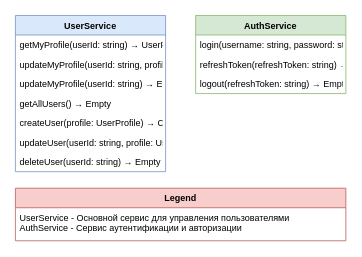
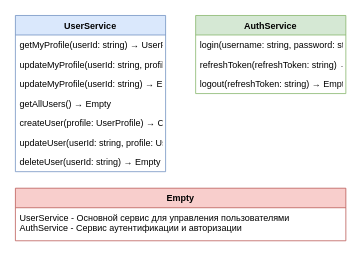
- <mxCell id="14" value="Legend" style="swimlane;fontStyle=1;align=center;verticalAlign=top;childLayout=stackLayout;horizontal=1;startSize=26;horizontalStack=0;resizeParent=1;resizeParentMax=0;resizeLast=0;collapsible=1;marginBottom=0;fillColor=#f8cecc;strokeColor=#b85450;fontColor=#000000;" parent="1" vertex="1"><mxGeometry x="20" y="250" width="440" height="70" as="geometry" /></mxCell>
+ <mxCell id="14" value="Empty" style="swimlane;fontStyle=1;align=center;verticalAlign=top;childLayout=stackLayout;horizontal=1;startSize=26;horizontalStack=0;resizeParent=1;resizeParentMax=0;resizeLast=0;collapsible=1;marginBottom=0;fillColor=#f8cecc;strokeColor=#b85450;fontColor=#000000;" parent="1" vertex="1"><mxGeometry x="20" y="250" width="440" height="70" as="geometry" /></mxCell>
